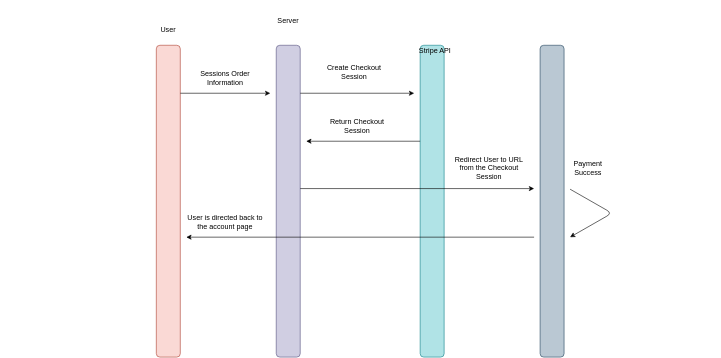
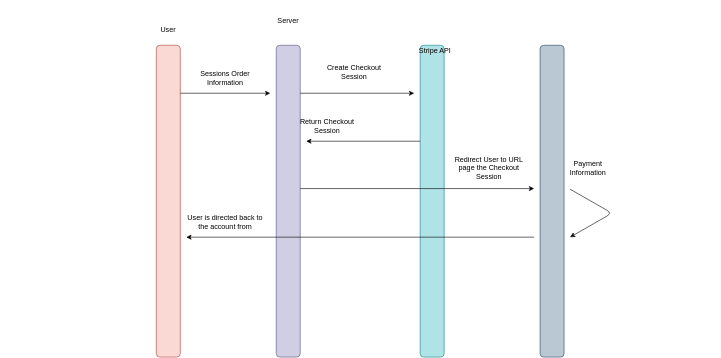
- <mxCell id="16" value="Return Checkout Session" style="text;html=1;strokeColor=none;fillColor=none;align=center;verticalAlign=middle;whiteSpace=wrap;rounded=0;" vertex="1" parent="1"><mxGeometry x="530" y="185" width="130" height="50" as="geometry" /></mxCell>
+ <mxCell id="16" value="Return Checkout Session" style="text;html=1;strokeColor=none;fillColor=none;align=center;verticalAlign=middle;whiteSpace=wrap;rounded=0;" vertex="1" parent="1"><mxGeometry x="480" y="185" width="130" height="50" as="geometry" /></mxCell>
- <mxCell id="17" value="Redirect User to URL from the Checkout Session" style="text;html=1;strokeColor=none;fillColor=none;align=center;verticalAlign=middle;whiteSpace=wrap;rounded=0;" vertex="1" parent="1"><mxGeometry x="750" y="255" width="130" height="50" as="geometry" /></mxCell>
+ <mxCell id="17" value="Redirect User to URL page the Checkout Session" style="text;html=1;strokeColor=none;fillColor=none;align=center;verticalAlign=middle;whiteSpace=wrap;rounded=0;" vertex="1" parent="1"><mxGeometry x="750" y="255" width="130" height="50" as="geometry" /></mxCell>
- <mxCell id="20" value="Payment Success" style="text;html=1;strokeColor=none;fillColor=none;align=center;verticalAlign=middle;whiteSpace=wrap;rounded=0;" vertex="1" parent="1"><mxGeometry x="940" y="255" width="80" height="50" as="geometry" /></mxCell>
+ <mxCell id="20" value="Payment Information" style="text;html=1;strokeColor=none;fillColor=none;align=center;verticalAlign=middle;whiteSpace=wrap;rounded=0;" vertex="1" parent="1"><mxGeometry x="940" y="255" width="80" height="50" as="geometry" /></mxCell>
- <mxCell id="18" value="User is directed back to the account page" style="text;html=1;strokeColor=none;fillColor=none;align=center;verticalAlign=middle;whiteSpace=wrap;rounded=0;" vertex="1" parent="1"><mxGeometry x="310" y="345" width="130" height="50" as="geometry" /></mxCell>
+ <mxCell id="18" value="User is directed back to the account from" style="text;html=1;strokeColor=none;fillColor=none;align=center;verticalAlign=middle;whiteSpace=wrap;rounded=0;" vertex="1" parent="1"><mxGeometry x="310" y="345" width="130" height="50" as="geometry" /></mxCell>
